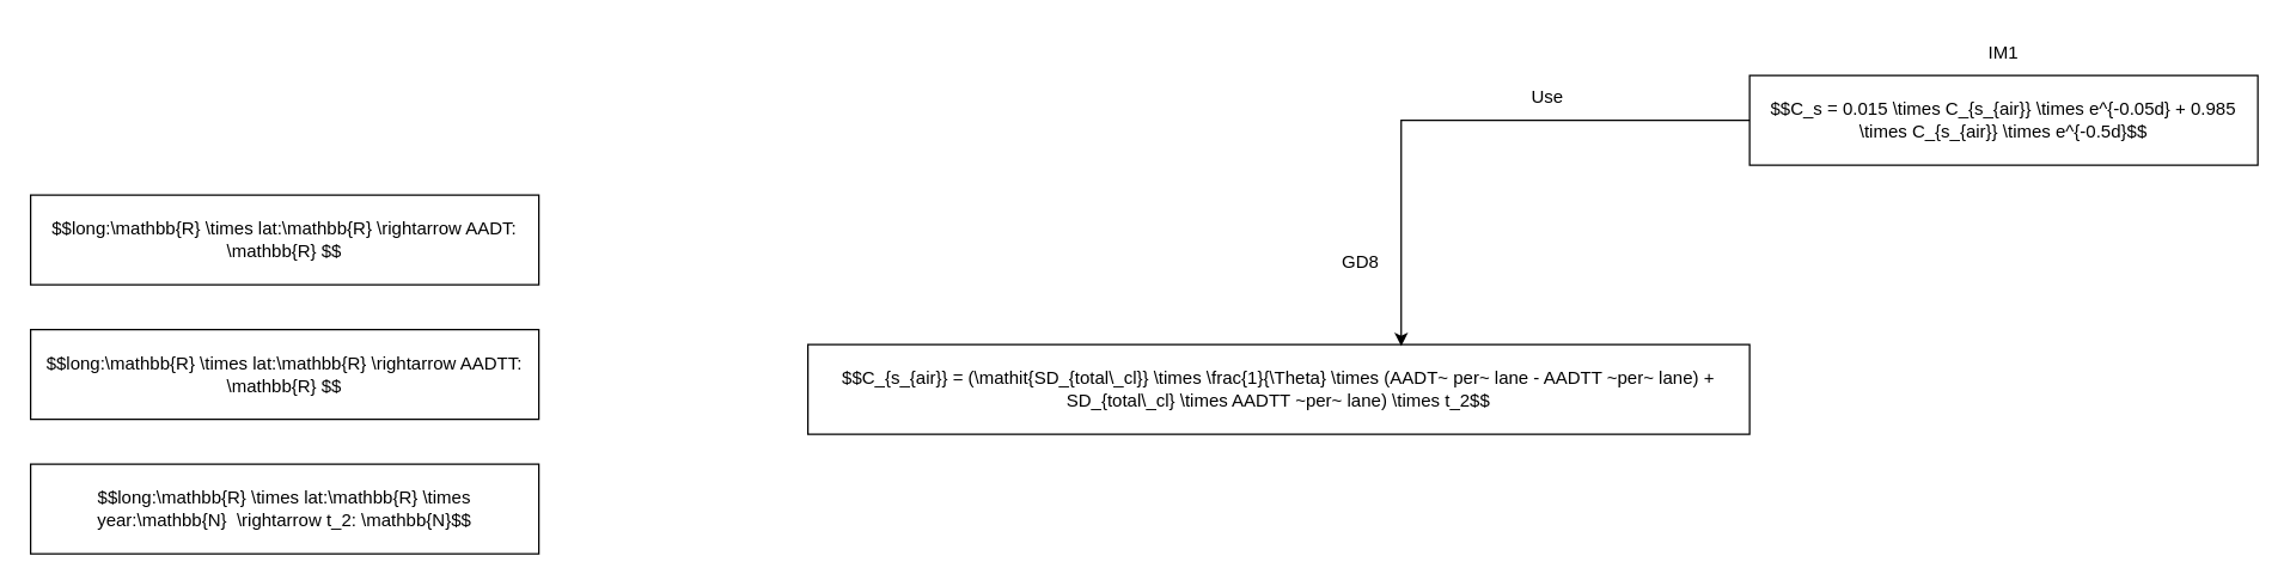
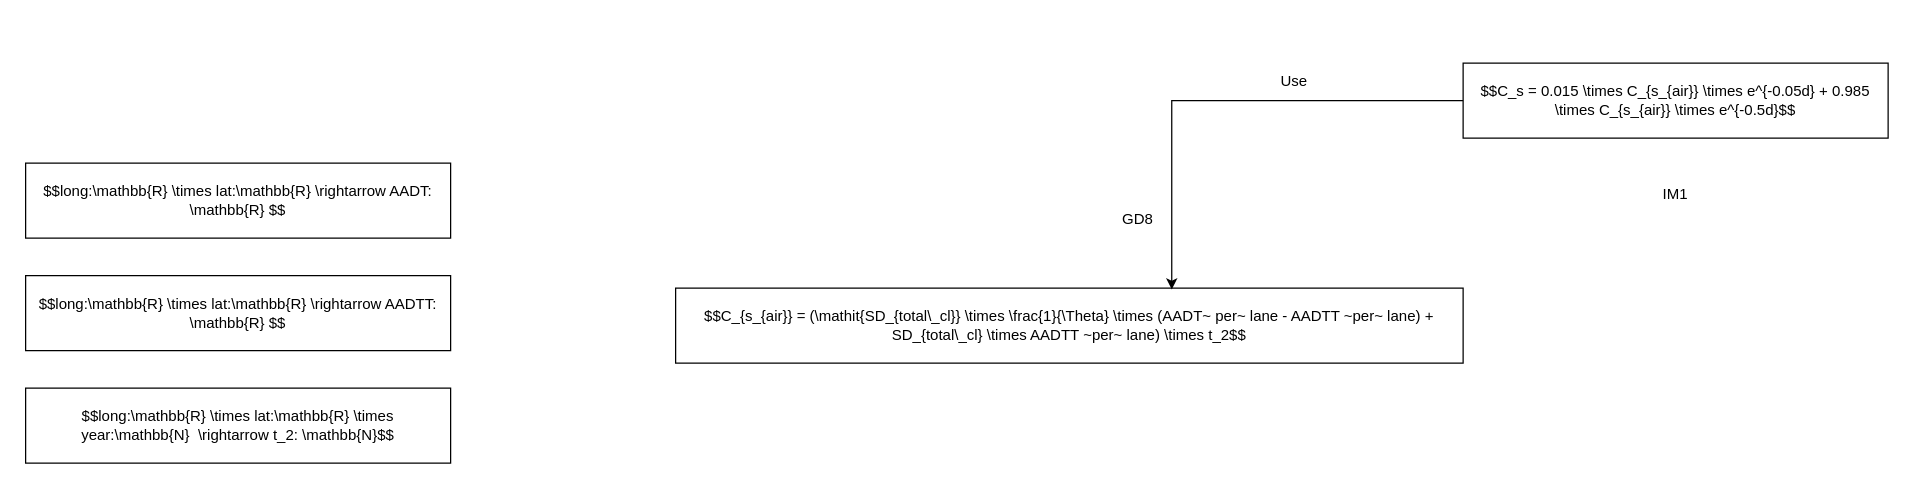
- <mxCell id="3" value="IM1" style="text;html=1;align=center;verticalAlign=middle;whiteSpace=wrap;rounded=0;" vertex="1" parent="1"><mxGeometry x="1310" y="20" width="60" height="30" as="geometry" /></mxCell>
+ <mxCell id="3" value="IM1" style="text;html=1;align=center;verticalAlign=middle;whiteSpace=wrap;rounded=0;" vertex="1" parent="1"><mxGeometry x="1310" y="140" width="60" height="30" as="geometry" /></mxCell>
